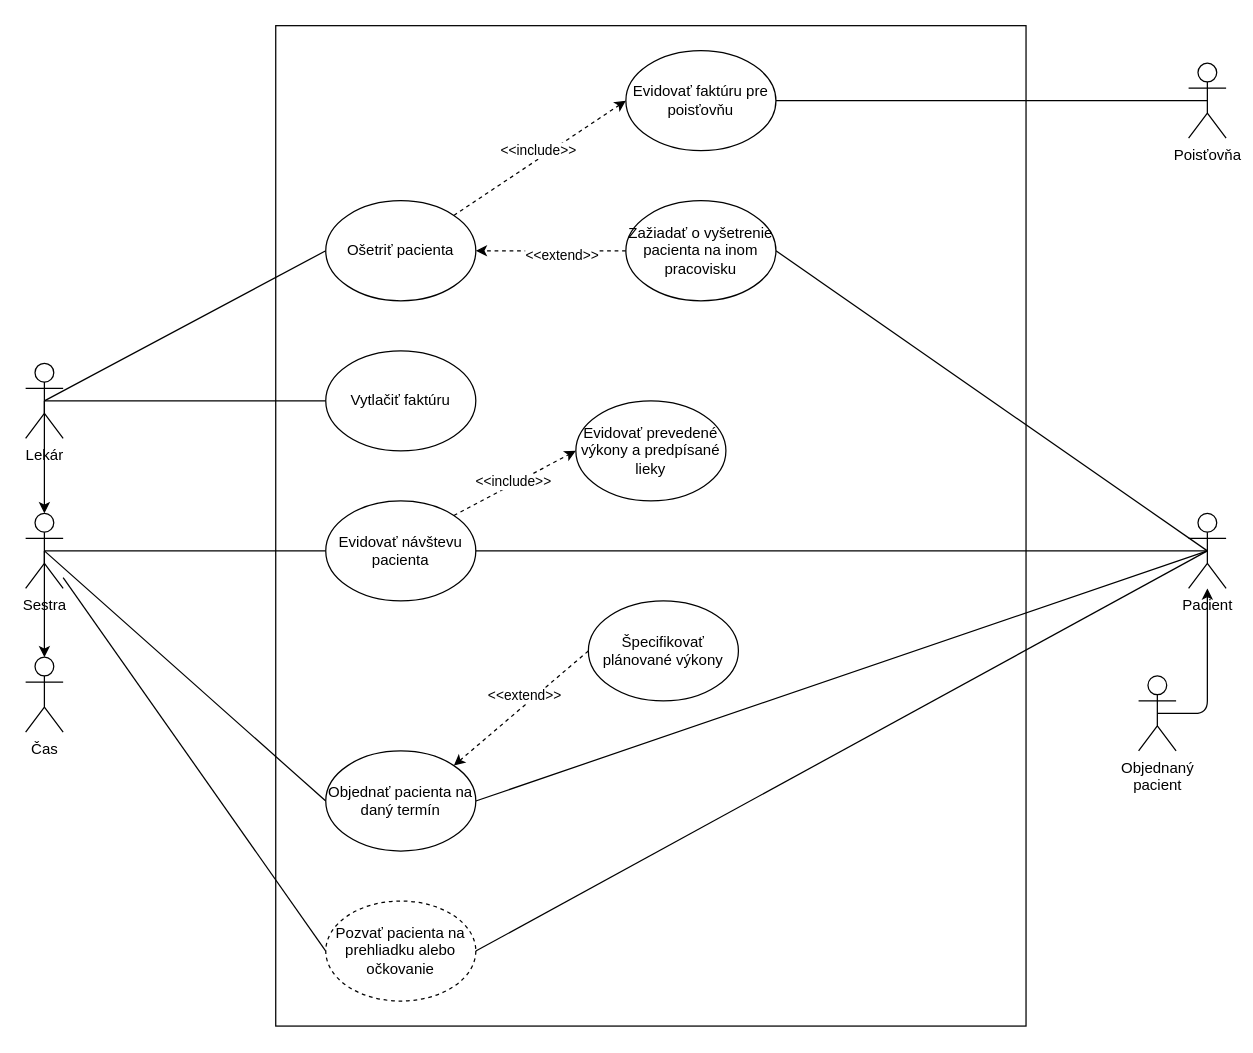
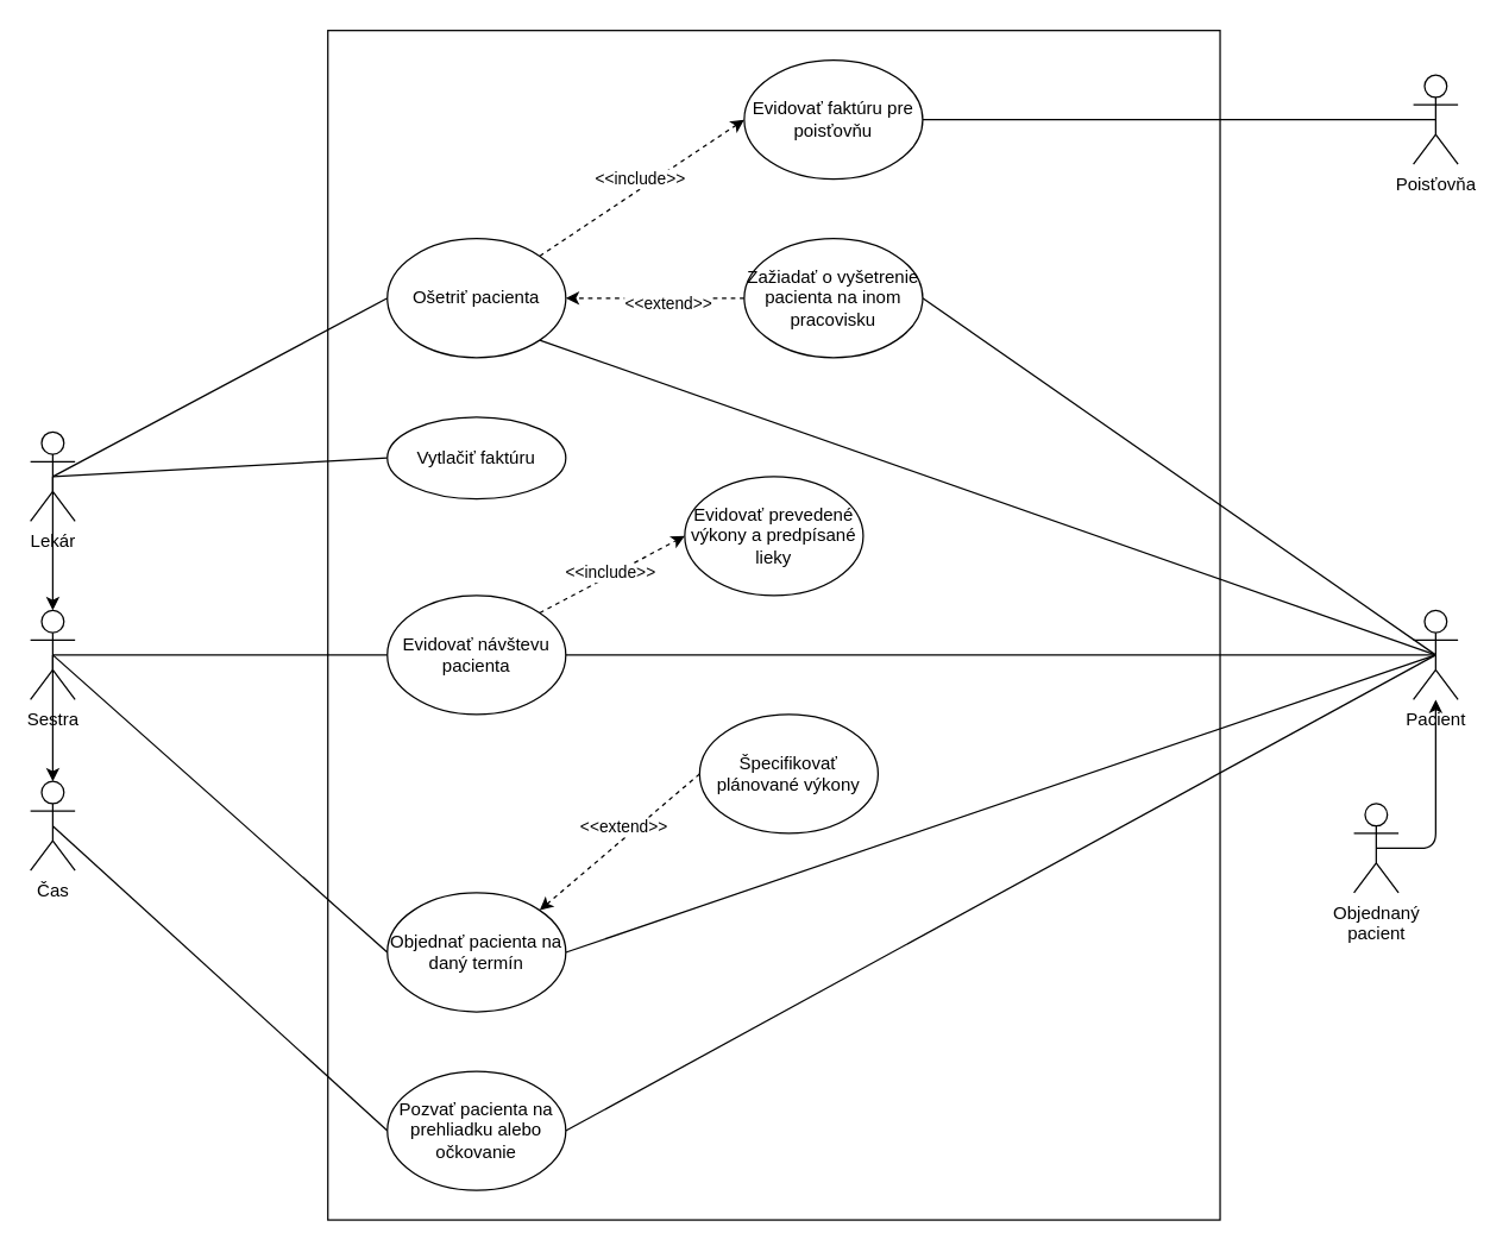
- <mxCell id="20" value="Vytlačiť faktúru" style="ellipse;whiteSpace=wrap;html=1;" vertex="1" parent="1"><mxGeometry x="260" y="280" width="120" height="80" as="geometry" /></mxCell>
+ <mxCell id="20" value="Vytlačiť faktúru" style="ellipse;whiteSpace=wrap;html=1;" vertex="1" parent="1"><mxGeometry x="260" y="280" width="120" height="55" as="geometry" /></mxCell>
+ <mxCell id="33" style="edgeStyle=none;rounded=0;orthogonalLoop=1;jettySize=auto;html=1;exitX=0.5;exitY=0.5;exitDx=0;exitDy=0;exitPerimeter=0;entryX=1;entryY=1;entryDx=0;entryDy=0;startArrow=none;startFill=0;endArrow=none;endFill=0;strokeWidth=1;" edge="1" parent="1" source="37" target="27"><mxGeometry relative="1" as="geometry" /></mxCell>
- <mxCell id="17" style="edgeStyle=none;rounded=0;orthogonalLoop=1;jettySize=auto;html=1;exitX=0;exitY=0.5;exitDx=0;exitDy=0;startArrow=none;startFill=0;endArrow=none;endFill=0;strokeWidth=1;" edge="1" parent="1" source="18" target="10"><mxGeometry relative="1" as="geometry" /></mxCell>
+ <mxCell id="17" style="edgeStyle=none;rounded=0;orthogonalLoop=1;jettySize=auto;html=1;exitX=0;exitY=0.5;exitDx=0;exitDy=0;entryX=0.5;entryY=0.5;entryDx=0;entryDy=0;entryPerimeter=0;startArrow=none;startFill=0;endArrow=none;endFill=0;strokeWidth=1;" edge="1" parent="1" source="18" target="30"><mxGeometry relative="1" as="geometry" /></mxCell>
- <mxCell id="18" value="Pozvať pacienta na prehliadku alebo očkovanie" style="ellipse;whiteSpace=wrap;html=1;dashed=1;" vertex="1" parent="1"><mxGeometry x="260" y="720" width="120" height="80" as="geometry" /></mxCell>
+ <mxCell id="18" value="Pozvať pacienta na prehliadku alebo očkovanie" style="ellipse;whiteSpace=wrap;html=1;" vertex="1" parent="1"><mxGeometry x="260" y="720" width="120" height="80" as="geometry" /></mxCell>
